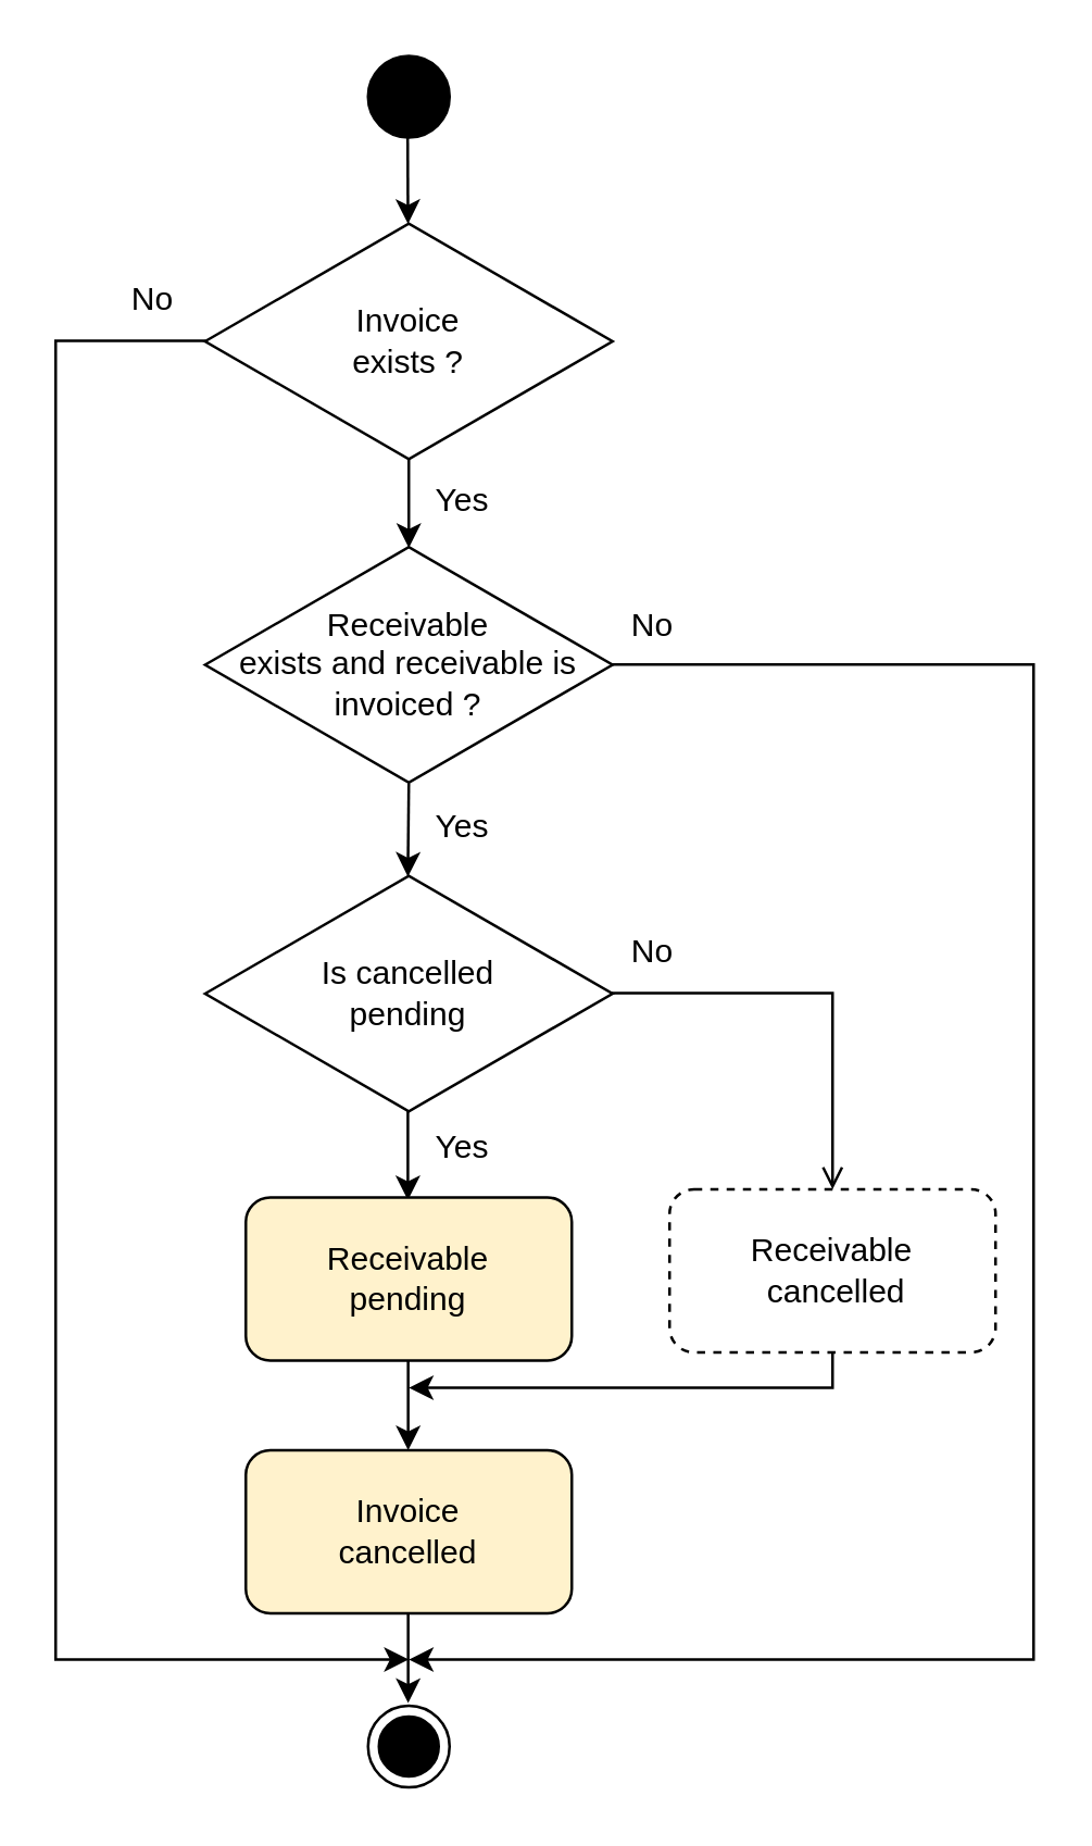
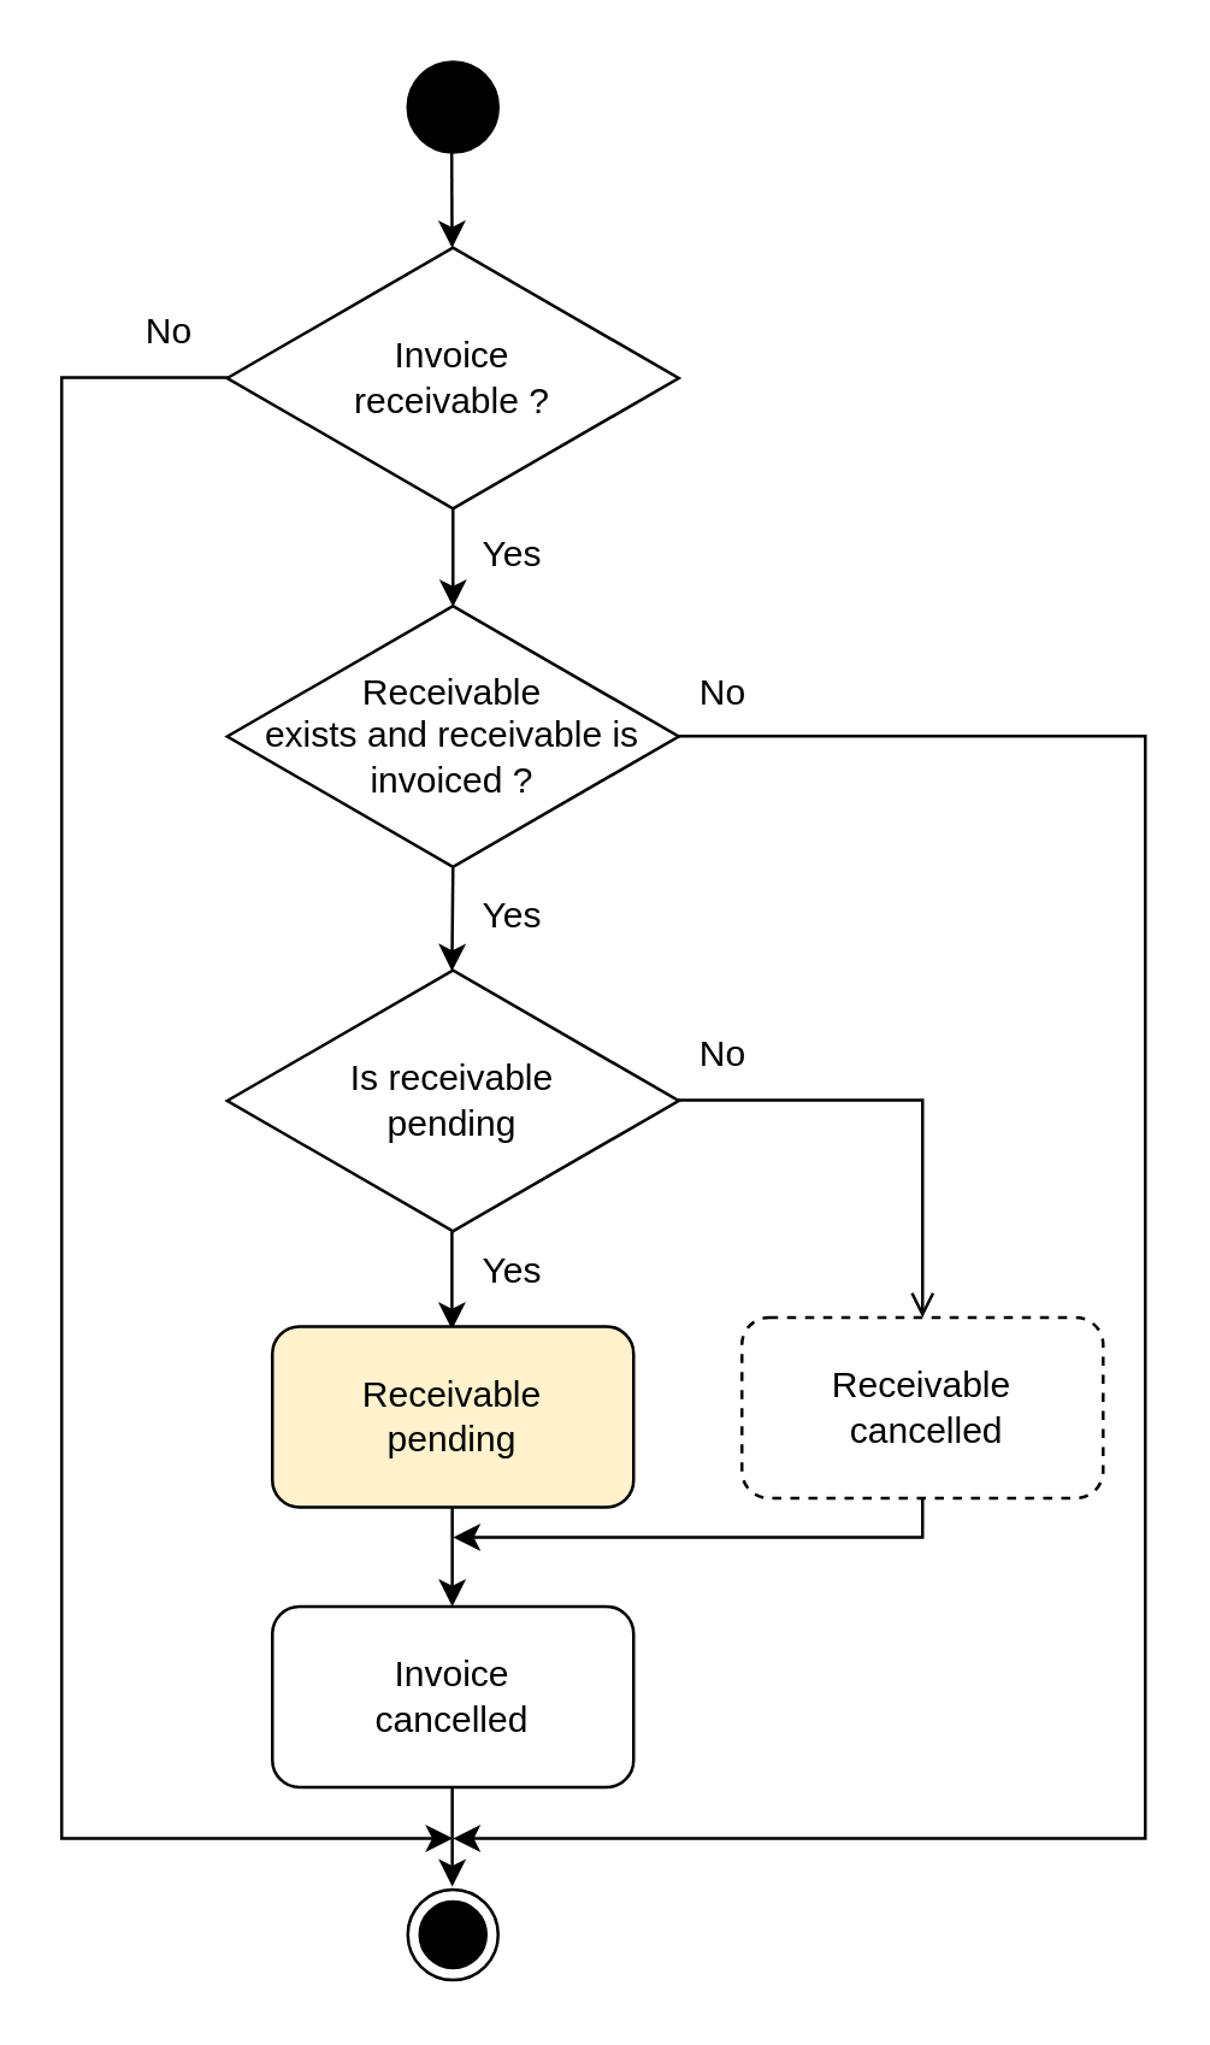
- <mxCell id="4" value="Invoice&lt;br&gt;exists ?" style="html=1;whiteSpace=wrap;aspect=fixed;shape=isoRectangle;" parent="1" vertex="1"><mxGeometry x="75" y="80" width="150" height="90" as="geometry" /></mxCell>
+ <mxCell id="4" value="Invoice&lt;br&gt;receivable ?" style="html=1;whiteSpace=wrap;aspect=fixed;shape=isoRectangle;" parent="1" vertex="1"><mxGeometry x="75" y="80" width="150" height="90" as="geometry" /></mxCell>
- <mxCell id="9" value="Is cancelled &lt;br&gt;pending&lt;br&gt;" style="html=1;whiteSpace=wrap;aspect=fixed;shape=isoRectangle;" parent="1" vertex="1"><mxGeometry x="75" y="320" width="150" height="90" as="geometry" /></mxCell>
+ <mxCell id="9" value="Is receivable &lt;br&gt;pending&lt;br&gt;" style="html=1;whiteSpace=wrap;aspect=fixed;shape=isoRectangle;" parent="1" vertex="1"><mxGeometry x="75" y="320" width="150" height="90" as="geometry" /></mxCell>
- <mxCell id="12" value="Invoice&lt;br&gt;cancelled" style="rounded=1;whiteSpace=wrap;html=1;fillColor=#fff2cc;" parent="1" vertex="1"><mxGeometry x="90" y="533" width="120" height="60" as="geometry" /></mxCell>
+ <mxCell id="12" value="Invoice&lt;br&gt;cancelled" style="rounded=1;whiteSpace=wrap;html=1;" parent="1" vertex="1"><mxGeometry x="90" y="533" width="120" height="60" as="geometry" /></mxCell>
